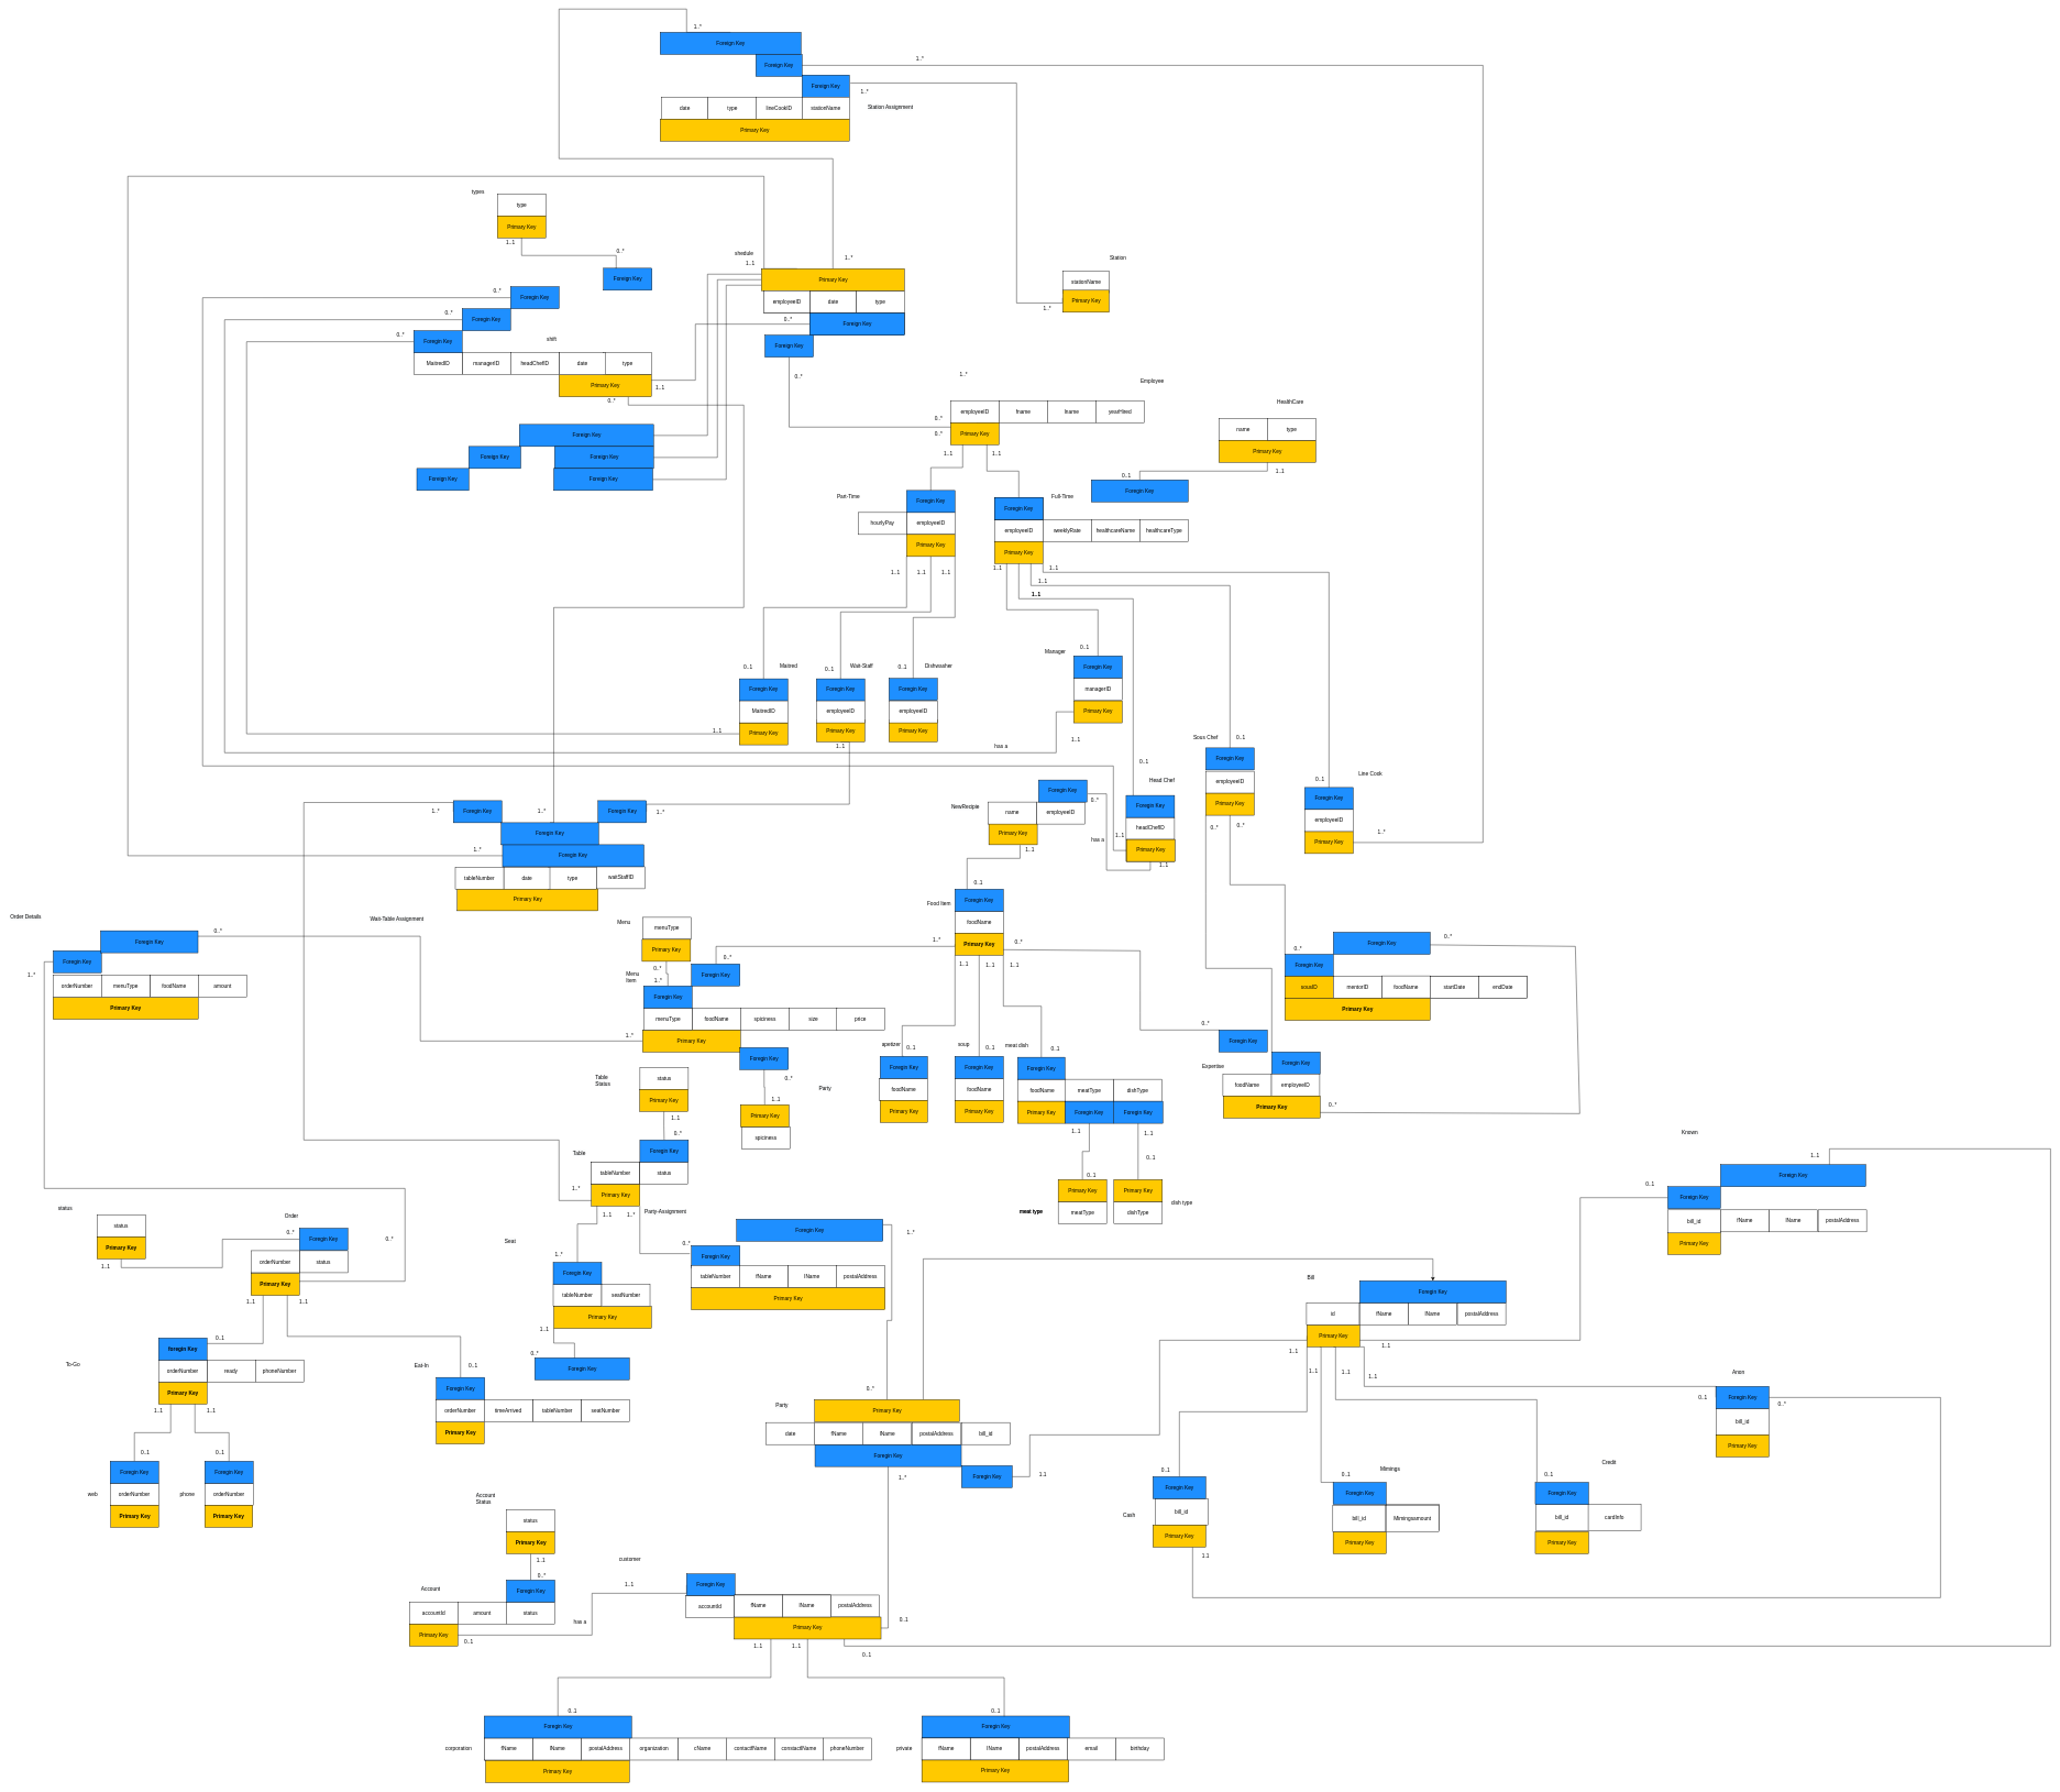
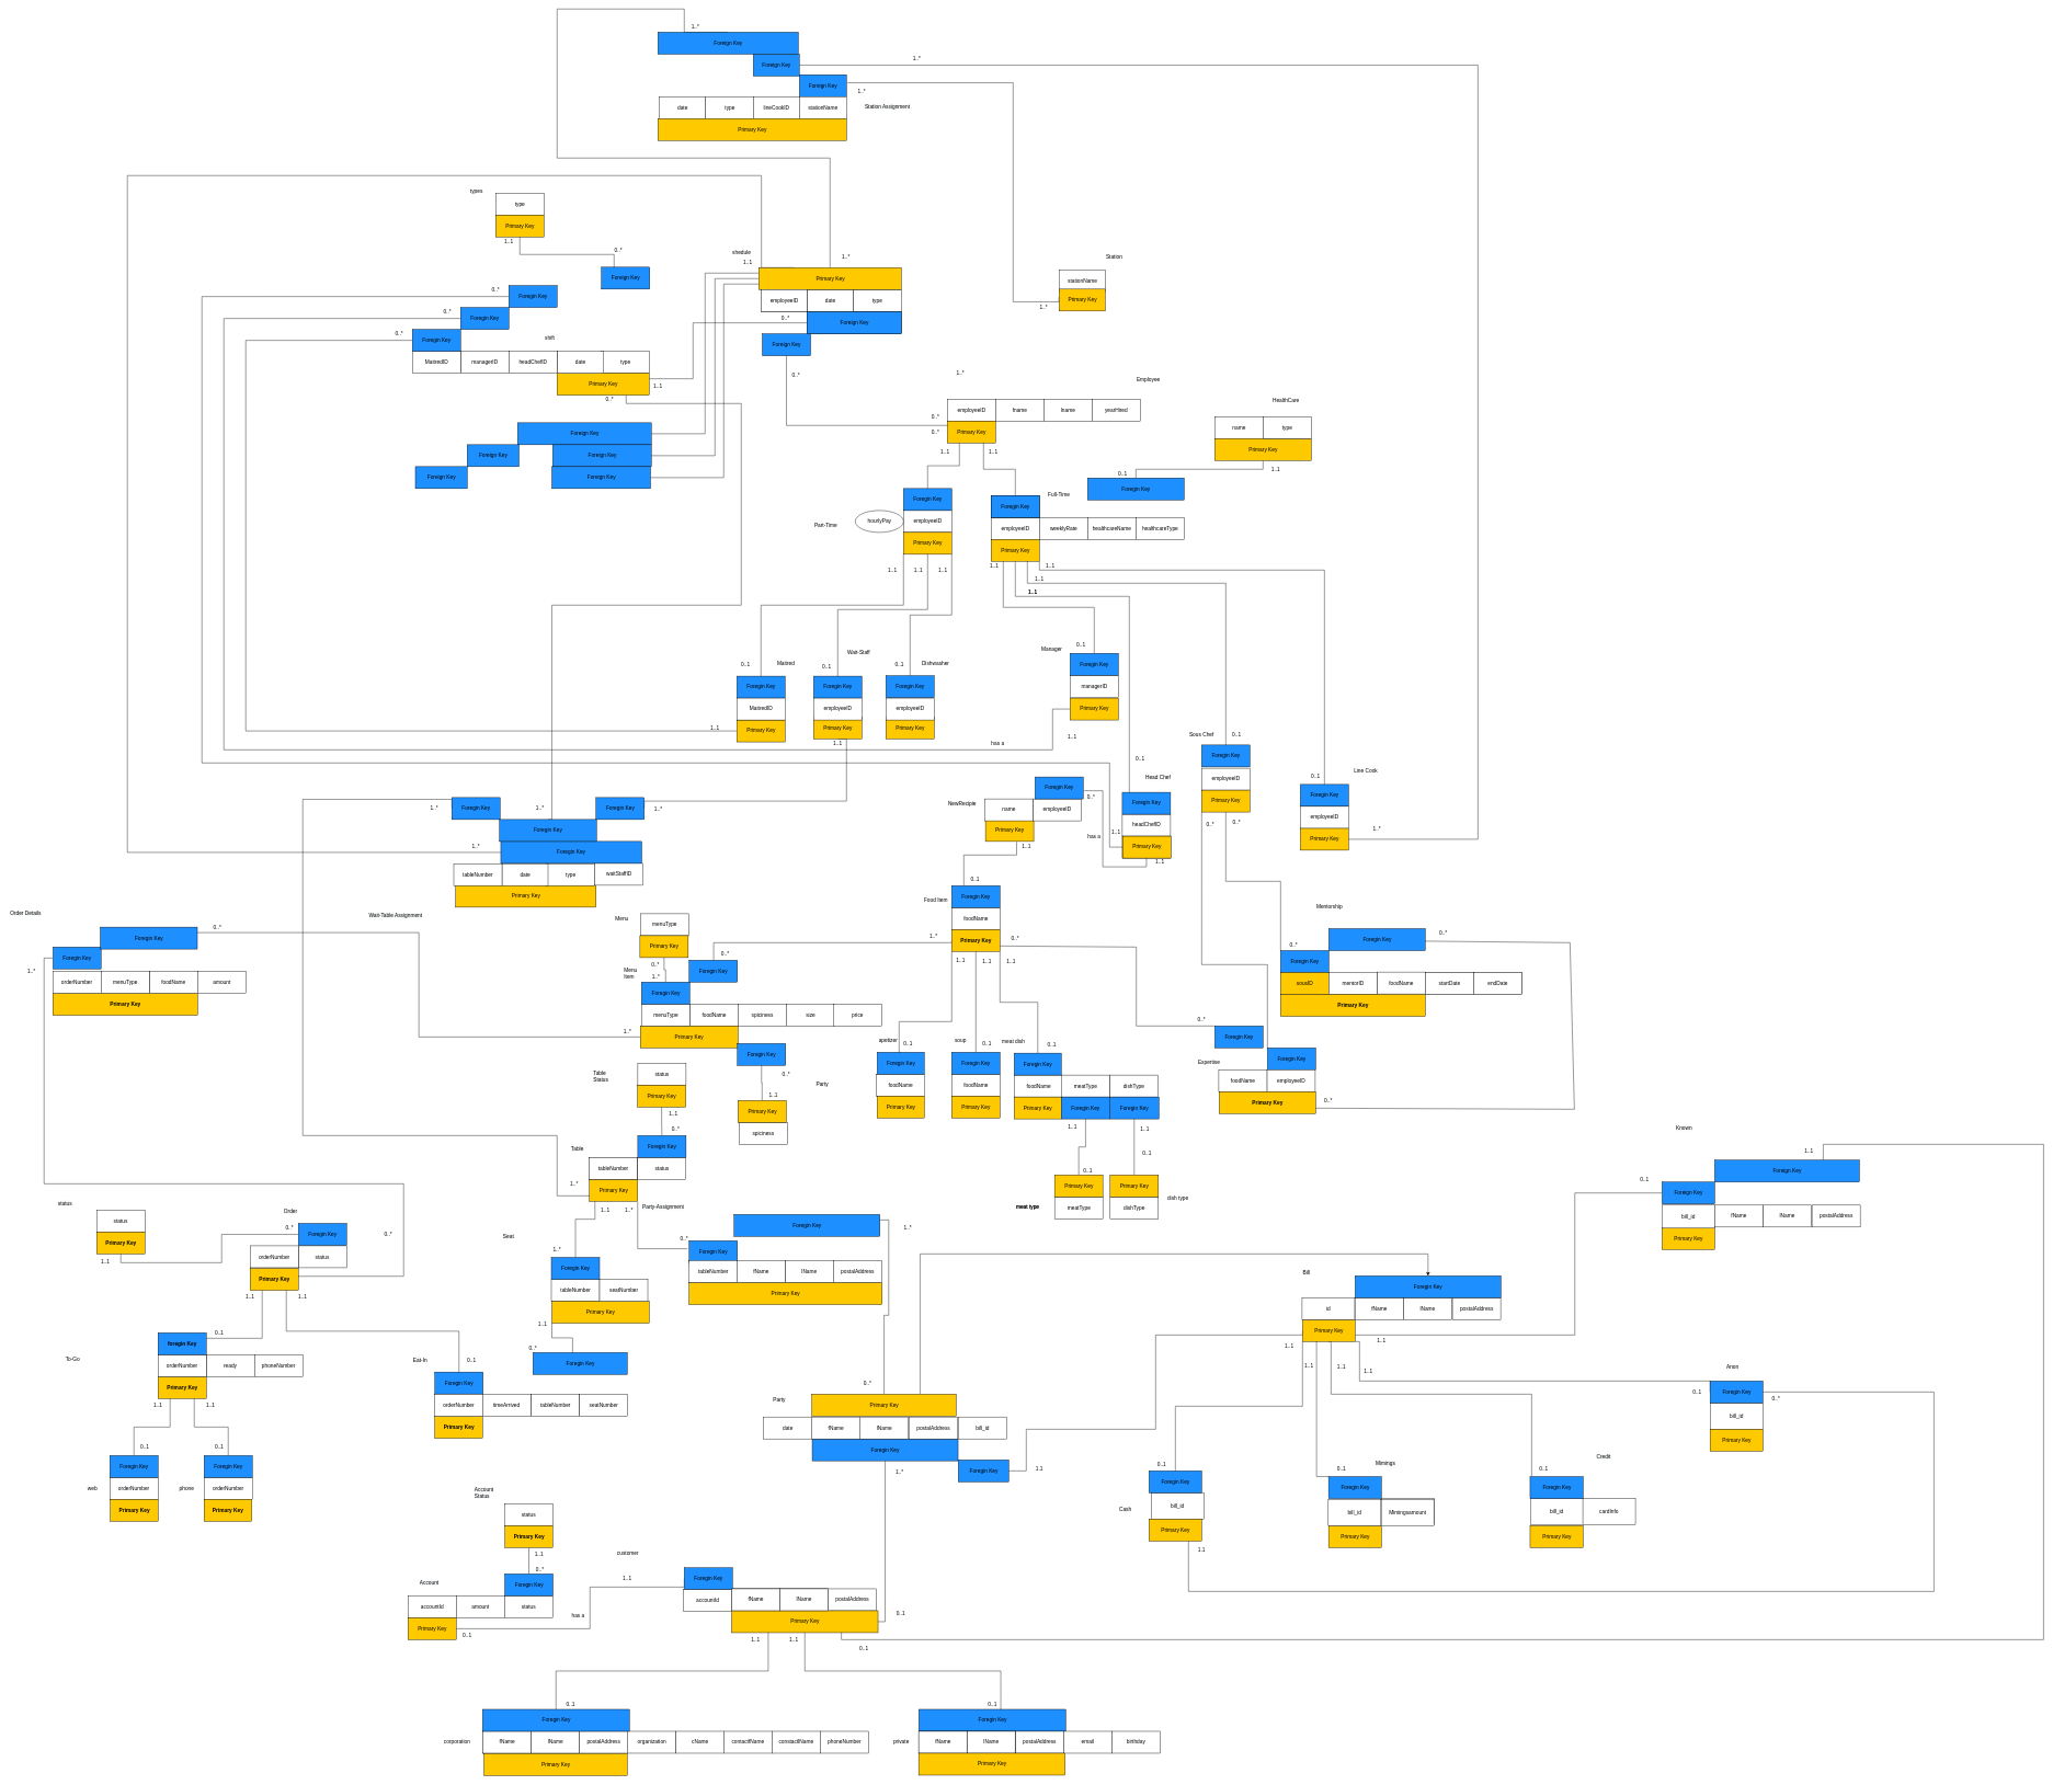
- <mxCell id="61" value="&lt;!--StartFragment--&gt;&lt;span style=&quot;font-family: Helvetica; font-size: 12px; font-style: normal; font-variant-ligatures: normal; font-variant-caps: normal; font-weight: 400; letter-spacing: normal; orphans: 2; text-align: center; text-indent: 0px; text-transform: none; widows: 2; word-spacing: 0px; -webkit-text-stroke-width: 0px; text-decoration-style: initial; text-decoration-color: initial; float: none; display: inline !important;&quot;&gt;Part-Time&lt;/span&gt;&lt;!--EndFragment--&gt;" style="text;whiteSpace=wrap;html=1;" parent="1" vertex="1"><mxGeometry x="1900" y="1114" width="80" height="30" as="geometry" /></mxCell>
+ <mxCell id="61" value="&lt;!--StartFragment--&gt;&lt;span style=&quot;font-family: Helvetica; font-size: 12px; font-style: normal; font-variant-ligatures: normal; font-variant-caps: normal; font-weight: 400; letter-spacing: normal; orphans: 2; text-align: center; text-indent: 0px; text-transform: none; widows: 2; word-spacing: 0px; -webkit-text-stroke-width: 0px; text-decoration-style: initial; text-decoration-color: initial; float: none; display: inline !important;&quot;&gt;Part-Time&lt;/span&gt;&lt;!--EndFragment--&gt;" style="text;whiteSpace=wrap;html=1;" parent="1" vertex="1"><mxGeometry x="1855" y="1184" width="80" height="30" as="geometry" /></mxCell>
- <mxCell id="64" value="hourlyPay" style="html=1;" parent="1" vertex="1"><mxGeometry x="1950" y="1164" width="110" height="50" as="geometry" /></mxCell>
+ <mxCell id="64" value="hourlyPay" style="ellipse;html=1;" parent="1" vertex="1"><mxGeometry x="1950" y="1164" width="110" height="50" as="geometry" /></mxCell>
- <mxCell id="77" value="&lt;!--StartFragment--&gt;&lt;span style=&quot;font-family: Helvetica; font-size: 12px; font-style: normal; font-variant-ligatures: normal; font-variant-caps: normal; font-weight: 400; letter-spacing: normal; orphans: 2; text-align: center; text-indent: 0px; text-transform: none; widows: 2; word-spacing: 0px; -webkit-text-stroke-width: 0px; text-decoration-style: initial; text-decoration-color: initial; float: none; display: inline !important;&quot;&gt;Wait-Staff&lt;/span&gt;&lt;!--EndFragment--&gt;" style="text;whiteSpace=wrap;html=1;" parent="1" vertex="1"><mxGeometry x="1930" y="1500" width="80" height="30" as="geometry" /></mxCell>
+ <mxCell id="77" value="&lt;!--StartFragment--&gt;&lt;span style=&quot;font-family: Helvetica; font-size: 12px; font-style: normal; font-variant-ligatures: normal; font-variant-caps: normal; font-weight: 400; letter-spacing: normal; orphans: 2; text-align: center; text-indent: 0px; text-transform: none; widows: 2; word-spacing: 0px; -webkit-text-stroke-width: 0px; text-decoration-style: initial; text-decoration-color: initial; float: none; display: inline !important;&quot;&gt;Wait-Staff&lt;/span&gt;&lt;!--EndFragment--&gt;" style="text;whiteSpace=wrap;html=1;" parent="1" vertex="1"><mxGeometry x="1930" y="1475" width="80" height="30" as="geometry" /></mxCell>
+ <mxCell id="121" value="&lt;!--StartFragment--&gt;&lt;span style=&quot;font-family: Helvetica; font-size: 12px; font-style: normal; font-variant-ligatures: normal; font-variant-caps: normal; font-weight: 400; letter-spacing: normal; orphans: 2; text-align: center; text-indent: 0px; text-transform: none; widows: 2; word-spacing: 0px; -webkit-text-stroke-width: 0px; text-decoration-style: initial; text-decoration-color: initial; float: none; display: inline !important;&quot;&gt;Mentorship&lt;/span&gt;&lt;!--EndFragment--&gt;" style="text;whiteSpace=wrap;html=1;" parent="1" vertex="1"><mxGeometry x="3000" y="2055" width="80" height="30" as="geometry" /></mxCell>
